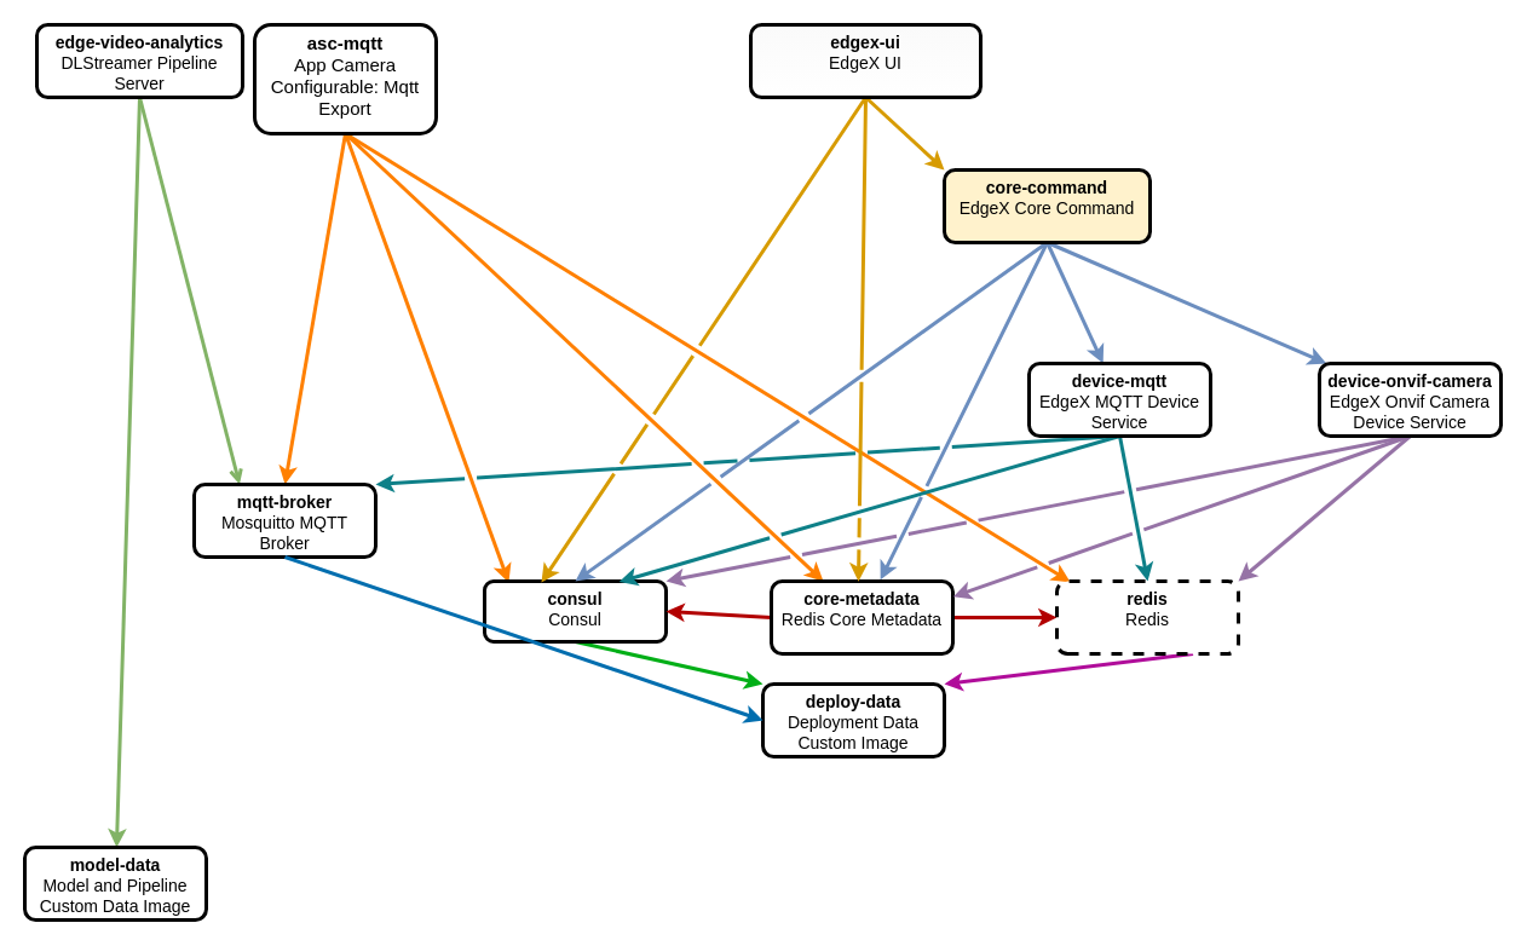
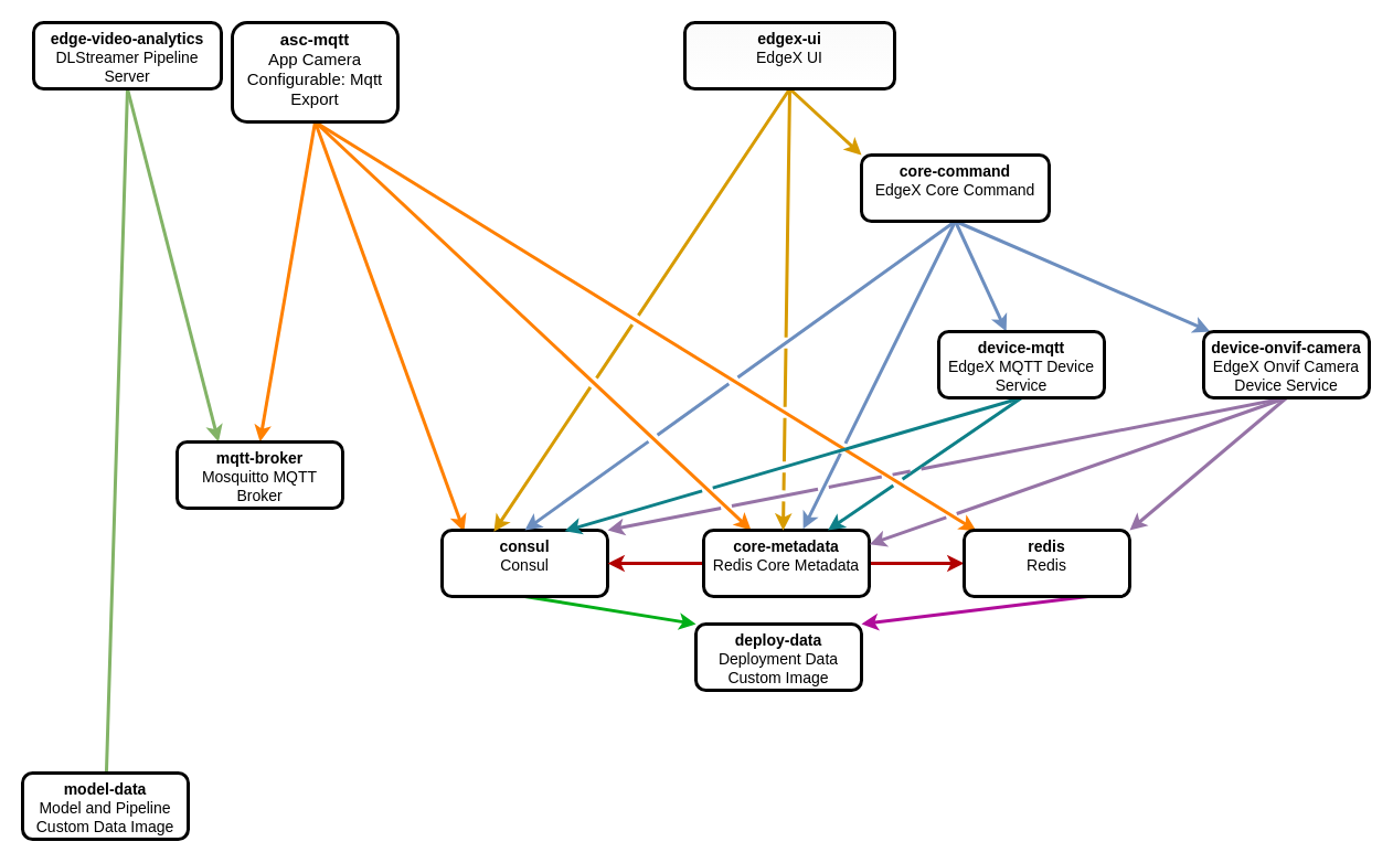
- <mxCell id="18" value="&lt;b style=&quot;font-size: 14px;&quot;&gt;core-command&lt;/b&gt;&lt;br style=&quot;font-size: 14px;&quot;&gt;EdgeX Core Command" style="whiteSpace=wrap;html=1;fontSize=14;verticalAlign=top;strokeWidth=3;rounded=1;fillColor=#fff2cc;" parent="1" vertex="1"><mxGeometry x="780" y="140" width="170" height="60" as="geometry" /></mxCell>
+ <mxCell id="18" value="&lt;b style=&quot;font-size: 14px;&quot;&gt;core-command&lt;/b&gt;&lt;br style=&quot;font-size: 14px;&quot;&gt;EdgeX Core Command" style="whiteSpace=wrap;html=1;fontSize=14;verticalAlign=top;strokeWidth=3;rounded=1;" parent="1" vertex="1"><mxGeometry x="780" y="140" width="170" height="60" as="geometry" /></mxCell>
- <mxCell id="23" style="jumpStyle=gap;orthogonalLoop=1;jettySize=auto;html=1;exitX=0.5;exitY=1;exitDx=0;exitDy=0;fontSize=14;strokeWidth=3;fillColor=#b0e3e6;strokeColor=#0e8088;entryX=1;entryY=0;entryDx=0;entryDy=0;" parent="1" source="27" target="11" edge="1"><mxGeometry relative="1" as="geometry"><mxPoint x="280" y="480" as="targetPoint" /></mxGeometry></mxCell>
- <mxCell id="8" style="jumpStyle=gap;orthogonalLoop=1;jettySize=auto;html=1;exitX=0.5;exitY=1;exitDx=0;exitDy=0;fontSize=14;strokeWidth=3;fillColor=#d5e8d4;strokeColor=#82b366;entryX=0.25;entryY=0;entryDx=0;entryDy=0;endArrow=open;" parent="1" source="9" target="11" edge="1"><mxGeometry relative="1" as="geometry" /></mxCell>
+ <mxCell id="8" style="jumpStyle=gap;orthogonalLoop=1;jettySize=auto;html=1;exitX=0.5;exitY=1;exitDx=0;exitDy=0;fontSize=14;strokeWidth=3;fillColor=#d5e8d4;strokeColor=#82b366;entryX=0.25;entryY=0;entryDx=0;entryDy=0;" parent="1" source="9" target="11" edge="1"><mxGeometry relative="1" as="geometry" /></mxCell>
+ <mxCell id="24" style="jumpStyle=gap;orthogonalLoop=1;jettySize=auto;html=1;exitX=0.5;exitY=1;exitDx=0;exitDy=0;entryX=0.75;entryY=0;entryDx=0;entryDy=0;fontSize=14;strokeWidth=3;fillColor=#b0e3e6;strokeColor=#0e8088;" parent="1" source="27" target="21" edge="1"><mxGeometry relative="1" as="geometry" /></mxCell>
- <mxCell id="25" style="jumpStyle=gap;orthogonalLoop=1;jettySize=auto;html=1;exitX=0.5;exitY=1;exitDx=0;exitDy=0;entryX=0.5;entryY=0;entryDx=0;entryDy=0;fontSize=14;strokeWidth=3;fillColor=#b0e3e6;strokeColor=#0e8088;" parent="1" source="27" target="37" edge="1"><mxGeometry relative="1" as="geometry" /></mxCell>
- <mxCell id="13" value="&lt;b style=&quot;font-size: 14px;&quot;&gt;consul&lt;/b&gt;&lt;br style=&quot;font-size: 14px;&quot;&gt;Consul" style="whiteSpace=wrap;html=1;fontSize=14;verticalAlign=top;strokeWidth=3;rounded=1;" parent="1" vertex="1"><mxGeometry x="400" y="480" width="150" height="50" as="geometry" /></mxCell>
+ <mxCell id="13" value="&lt;b style=&quot;font-size: 14px;&quot;&gt;consul&lt;/b&gt;&lt;br style=&quot;font-size: 14px;&quot;&gt;Consul" style="whiteSpace=wrap;html=1;fontSize=14;verticalAlign=top;strokeWidth=3;rounded=1;" parent="1" vertex="1"><mxGeometry x="400" y="480" width="150" height="60" as="geometry" /></mxCell>
- <mxCell id="37" value="&lt;span style=&quot;font-size: 14px&quot;&gt;&lt;b&gt;redis&lt;/b&gt;&lt;br&gt;Redis&lt;br&gt;&lt;/span&gt;" style="whiteSpace=wrap;html=1;flipV=1;fontSize=14;verticalAlign=top;strokeWidth=3;rounded=1;dashed=1;" parent="1" vertex="1"><mxGeometry x="873" y="480" width="150" height="60" as="geometry" /></mxCell>
+ <mxCell id="37" value="&lt;span style=&quot;font-size: 14px&quot;&gt;&lt;b&gt;redis&lt;/b&gt;&lt;br&gt;Redis&lt;br&gt;&lt;/span&gt;" style="whiteSpace=wrap;html=1;flipV=1;fontSize=14;verticalAlign=top;strokeWidth=3;rounded=1;" parent="1" vertex="1"><mxGeometry x="873" y="480" width="150" height="60" as="geometry" /></mxCell>
- <mxCell id="38" style="jumpStyle=gap;orthogonalLoop=1;jettySize=auto;html=1;exitX=0.5;exitY=1;exitDx=0;exitDy=0;entryX=0;entryY=0.5;entryDx=0;entryDy=0;fontSize=14;strokeWidth=3;fillColor=#1ba1e2;strokeColor=#006EAF;" edge="1" parent="1" source="11" target="22"><mxGeometry relative="1" as="geometry"><mxPoint x="485" y="550" as="sourcePoint" /><mxPoint x="641.5" y="712.22" as="targetPoint" /></mxGeometry></mxCell>
- <mxCell id="7" style="jumpStyle=gap;orthogonalLoop=1;jettySize=auto;html=1;exitX=0.5;exitY=1;exitDx=0;exitDy=0;fontSize=14;fillColor=#d5e8d4;strokeColor=#82b366;strokeWidth=3;" parent="1" source="9" target="10" edge="1"><mxGeometry relative="1" as="geometry" /></mxCell>
+ <mxCell id="7" style="jumpStyle=gap;orthogonalLoop=1;jettySize=auto;html=1;exitX=0.5;exitY=1;exitDx=0;exitDy=0;fontSize=14;fillColor=#d5e8d4;strokeColor=#82b366;strokeWidth=3;endArrow=none;" parent="1" source="9" target="10" edge="1"><mxGeometry relative="1" as="geometry" /></mxCell>
